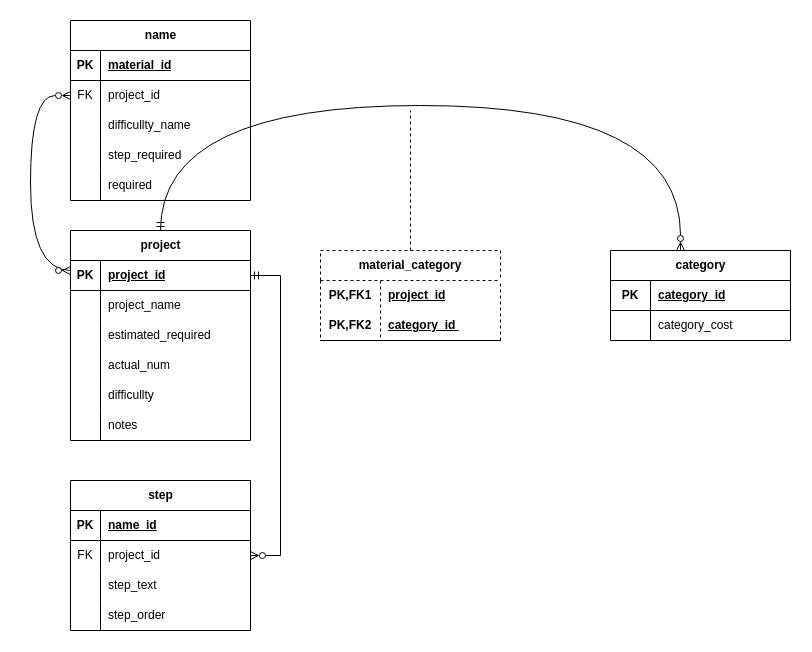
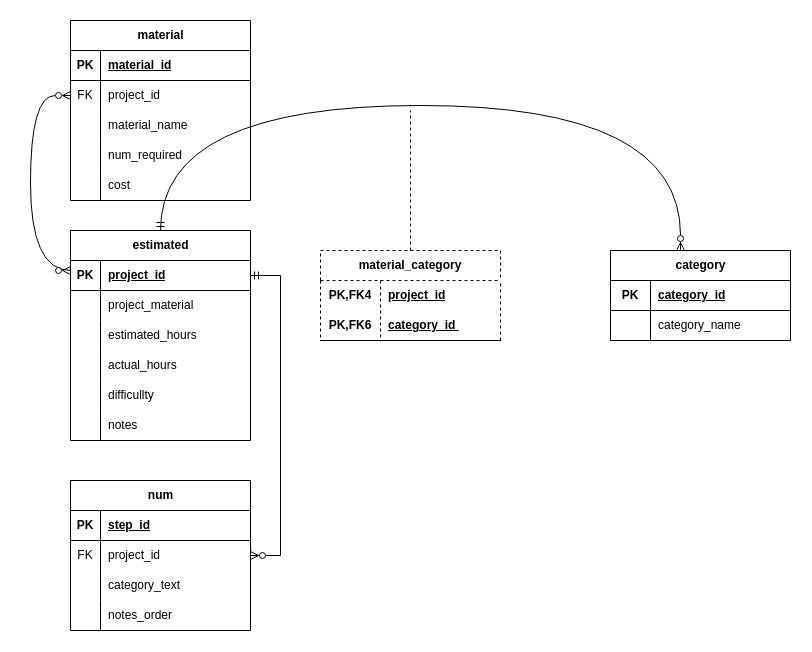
- <mxCell id="21" value="name" style="shape=table;startSize=30;container=1;collapsible=1;childLayout=tableLayout;fixedRows=1;rowLines=0;fontStyle=1;align=center;resizeLast=1;html=1;" vertex="1" parent="1"><mxGeometry x="70" y="20" width="180" height="180" as="geometry" /></mxCell>
+ <mxCell id="21" value="material" style="shape=table;startSize=30;container=1;collapsible=1;childLayout=tableLayout;fixedRows=1;rowLines=0;fontStyle=1;align=center;resizeLast=1;html=1;" vertex="1" parent="1"><mxGeometry x="70" y="20" width="180" height="180" as="geometry" /></mxCell>
- <mxCell id="30" value="difficullty_name" style="shape=partialRectangle;connectable=0;fillColor=none;top=0;left=0;bottom=0;right=0;align=left;spacingLeft=6;overflow=hidden;whiteSpace=wrap;html=1;" vertex="1" parent="28"><mxGeometry x="30" width="150" height="30" as="geometry"><mxRectangle width="150" height="30" as="alternateBounds" /></mxGeometry></mxCell>
+ <mxCell id="30" value="material_name" style="shape=partialRectangle;connectable=0;fillColor=none;top=0;left=0;bottom=0;right=0;align=left;spacingLeft=6;overflow=hidden;whiteSpace=wrap;html=1;" vertex="1" parent="28"><mxGeometry x="30" width="150" height="30" as="geometry"><mxRectangle width="150" height="30" as="alternateBounds" /></mxGeometry></mxCell>
- <mxCell id="33" value="step_required" style="shape=partialRectangle;connectable=0;fillColor=none;top=0;left=0;bottom=0;right=0;align=left;spacingLeft=6;overflow=hidden;whiteSpace=wrap;html=1;" vertex="1" parent="31"><mxGeometry x="30" width="150" height="30" as="geometry"><mxRectangle width="150" height="30" as="alternateBounds" /></mxGeometry></mxCell>
+ <mxCell id="33" value="num_required" style="shape=partialRectangle;connectable=0;fillColor=none;top=0;left=0;bottom=0;right=0;align=left;spacingLeft=6;overflow=hidden;whiteSpace=wrap;html=1;" vertex="1" parent="31"><mxGeometry x="30" width="150" height="30" as="geometry"><mxRectangle width="150" height="30" as="alternateBounds" /></mxGeometry></mxCell>
- <mxCell id="36" value="required" style="shape=partialRectangle;connectable=0;fillColor=none;top=0;left=0;bottom=0;right=0;align=left;spacingLeft=6;overflow=hidden;whiteSpace=wrap;html=1;" vertex="1" parent="34"><mxGeometry x="30" width="150" height="30" as="geometry"><mxRectangle width="150" height="30" as="alternateBounds" /></mxGeometry></mxCell>
+ <mxCell id="36" value="cost" style="shape=partialRectangle;connectable=0;fillColor=none;top=0;left=0;bottom=0;right=0;align=left;spacingLeft=6;overflow=hidden;whiteSpace=wrap;html=1;" vertex="1" parent="34"><mxGeometry x="30" width="150" height="30" as="geometry"><mxRectangle width="150" height="30" as="alternateBounds" /></mxGeometry></mxCell>
- <mxCell id="2" value="project" style="shape=table;startSize=30;container=1;collapsible=1;childLayout=tableLayout;fixedRows=1;rowLines=0;fontStyle=1;align=center;resizeLast=1;html=1;" vertex="1" parent="1"><mxGeometry x="70" y="230" width="180" height="210" as="geometry" /></mxCell>
+ <mxCell id="2" value="estimated" style="shape=table;startSize=30;container=1;collapsible=1;childLayout=tableLayout;fixedRows=1;rowLines=0;fontStyle=1;align=center;resizeLast=1;html=1;" vertex="1" parent="1"><mxGeometry x="70" y="230" width="180" height="210" as="geometry" /></mxCell>
- <mxCell id="59" value="PK,FK1" style="shape=partialRectangle;connectable=0;fillColor=none;top=0;left=0;bottom=0;right=0;fontStyle=1;overflow=hidden;html=1;whiteSpace=wrap;" vertex="1" parent="58"><mxGeometry width="60" height="30" as="geometry"><mxRectangle width="60" height="30" as="alternateBounds" /></mxGeometry></mxCell>
+ <mxCell id="59" value="PK,FK4" style="shape=partialRectangle;connectable=0;fillColor=none;top=0;left=0;bottom=0;right=0;fontStyle=1;overflow=hidden;html=1;whiteSpace=wrap;" vertex="1" parent="58"><mxGeometry width="60" height="30" as="geometry"><mxRectangle width="60" height="30" as="alternateBounds" /></mxGeometry></mxCell>
- <mxCell id="8" value="project_name" style="shape=partialRectangle;connectable=0;fillColor=none;top=0;left=0;bottom=0;right=0;align=left;spacingLeft=6;overflow=hidden;whiteSpace=wrap;html=1;" vertex="1" parent="6"><mxGeometry x="30" width="150" height="30" as="geometry"><mxRectangle width="150" height="30" as="alternateBounds" /></mxGeometry></mxCell>
+ <mxCell id="8" value="project_material" style="shape=partialRectangle;connectable=0;fillColor=none;top=0;left=0;bottom=0;right=0;align=left;spacingLeft=6;overflow=hidden;whiteSpace=wrap;html=1;" vertex="1" parent="6"><mxGeometry x="30" width="150" height="30" as="geometry"><mxRectangle width="150" height="30" as="alternateBounds" /></mxGeometry></mxCell>
- <mxCell id="62" value="PK,FK2" style="shape=partialRectangle;connectable=0;fillColor=none;top=0;left=0;bottom=0;right=0;fontStyle=1;overflow=hidden;html=1;whiteSpace=wrap;" vertex="1" parent="61"><mxGeometry width="60" height="30" as="geometry"><mxRectangle width="60" height="30" as="alternateBounds" /></mxGeometry></mxCell>
+ <mxCell id="62" value="PK,FK6" style="shape=partialRectangle;connectable=0;fillColor=none;top=0;left=0;bottom=0;right=0;fontStyle=1;overflow=hidden;html=1;whiteSpace=wrap;" vertex="1" parent="61"><mxGeometry width="60" height="30" as="geometry"><mxRectangle width="60" height="30" as="alternateBounds" /></mxGeometry></mxCell>
- <mxCell id="56" value="category_cost" style="shape=partialRectangle;connectable=0;fillColor=none;top=0;left=0;bottom=0;right=0;align=left;spacingLeft=6;overflow=hidden;whiteSpace=wrap;html=1;" vertex="1" parent="54"><mxGeometry x="40" width="140" height="30" as="geometry"><mxRectangle width="140" height="30" as="alternateBounds" /></mxGeometry></mxCell>
+ <mxCell id="56" value="category_name" style="shape=partialRectangle;connectable=0;fillColor=none;top=0;left=0;bottom=0;right=0;align=left;spacingLeft=6;overflow=hidden;whiteSpace=wrap;html=1;" vertex="1" parent="54"><mxGeometry x="40" width="140" height="30" as="geometry"><mxRectangle width="140" height="30" as="alternateBounds" /></mxGeometry></mxCell>
- <mxCell id="11" value="estimated_required" style="shape=partialRectangle;connectable=0;fillColor=none;top=0;left=0;bottom=0;right=0;align=left;spacingLeft=6;overflow=hidden;whiteSpace=wrap;html=1;" vertex="1" parent="9"><mxGeometry x="30" width="150" height="30" as="geometry"><mxRectangle width="150" height="30" as="alternateBounds" /></mxGeometry></mxCell>
+ <mxCell id="11" value="estimated_hours" style="shape=partialRectangle;connectable=0;fillColor=none;top=0;left=0;bottom=0;right=0;align=left;spacingLeft=6;overflow=hidden;whiteSpace=wrap;html=1;" vertex="1" parent="9"><mxGeometry x="30" width="150" height="30" as="geometry"><mxRectangle width="150" height="30" as="alternateBounds" /></mxGeometry></mxCell>
- <mxCell id="14" value="actual_num" style="shape=partialRectangle;connectable=0;fillColor=none;top=0;left=0;bottom=0;right=0;align=left;spacingLeft=6;overflow=hidden;whiteSpace=wrap;html=1;" vertex="1" parent="12"><mxGeometry x="30" width="150" height="30" as="geometry"><mxRectangle width="150" height="30" as="alternateBounds" /></mxGeometry></mxCell>
+ <mxCell id="14" value="actual_hours" style="shape=partialRectangle;connectable=0;fillColor=none;top=0;left=0;bottom=0;right=0;align=left;spacingLeft=6;overflow=hidden;whiteSpace=wrap;html=1;" vertex="1" parent="12"><mxGeometry x="30" width="150" height="30" as="geometry"><mxRectangle width="150" height="30" as="alternateBounds" /></mxGeometry></mxCell>
- <mxCell id="37" value="step" style="shape=table;startSize=30;container=1;collapsible=1;childLayout=tableLayout;fixedRows=1;rowLines=0;fontStyle=1;align=center;resizeLast=1;html=1;" vertex="1" parent="1"><mxGeometry x="70" y="480" width="180" height="150" as="geometry" /></mxCell>
+ <mxCell id="37" value="num" style="shape=table;startSize=30;container=1;collapsible=1;childLayout=tableLayout;fixedRows=1;rowLines=0;fontStyle=1;align=center;resizeLast=1;html=1;" vertex="1" parent="1"><mxGeometry x="70" y="480" width="180" height="150" as="geometry" /></mxCell>
- <mxCell id="40" value="name_id" style="shape=partialRectangle;connectable=0;fillColor=none;top=0;left=0;bottom=0;right=0;align=left;spacingLeft=6;fontStyle=5;overflow=hidden;whiteSpace=wrap;html=1;" vertex="1" parent="38"><mxGeometry x="30" width="150" height="30" as="geometry"><mxRectangle width="150" height="30" as="alternateBounds" /></mxGeometry></mxCell>
+ <mxCell id="40" value="step_id" style="shape=partialRectangle;connectable=0;fillColor=none;top=0;left=0;bottom=0;right=0;align=left;spacingLeft=6;fontStyle=5;overflow=hidden;whiteSpace=wrap;html=1;" vertex="1" parent="38"><mxGeometry x="30" width="150" height="30" as="geometry"><mxRectangle width="150" height="30" as="alternateBounds" /></mxGeometry></mxCell>
- <mxCell id="46" value="step_text" style="shape=partialRectangle;connectable=0;fillColor=none;top=0;left=0;bottom=0;right=0;align=left;spacingLeft=6;overflow=hidden;whiteSpace=wrap;html=1;" vertex="1" parent="44"><mxGeometry x="30" width="150" height="30" as="geometry"><mxRectangle width="150" height="30" as="alternateBounds" /></mxGeometry></mxCell>
+ <mxCell id="46" value="category_text" style="shape=partialRectangle;connectable=0;fillColor=none;top=0;left=0;bottom=0;right=0;align=left;spacingLeft=6;overflow=hidden;whiteSpace=wrap;html=1;" vertex="1" parent="44"><mxGeometry x="30" width="150" height="30" as="geometry"><mxRectangle width="150" height="30" as="alternateBounds" /></mxGeometry></mxCell>
- <mxCell id="49" value="step_order" style="shape=partialRectangle;connectable=0;fillColor=none;top=0;left=0;bottom=0;right=0;align=left;spacingLeft=6;overflow=hidden;whiteSpace=wrap;html=1;" vertex="1" parent="47"><mxGeometry x="30" width="150" height="30" as="geometry"><mxRectangle width="150" height="30" as="alternateBounds" /></mxGeometry></mxCell>
+ <mxCell id="49" value="notes_order" style="shape=partialRectangle;connectable=0;fillColor=none;top=0;left=0;bottom=0;right=0;align=left;spacingLeft=6;overflow=hidden;whiteSpace=wrap;html=1;" vertex="1" parent="47"><mxGeometry x="30" width="150" height="30" as="geometry"><mxRectangle width="150" height="30" as="alternateBounds" /></mxGeometry></mxCell>
